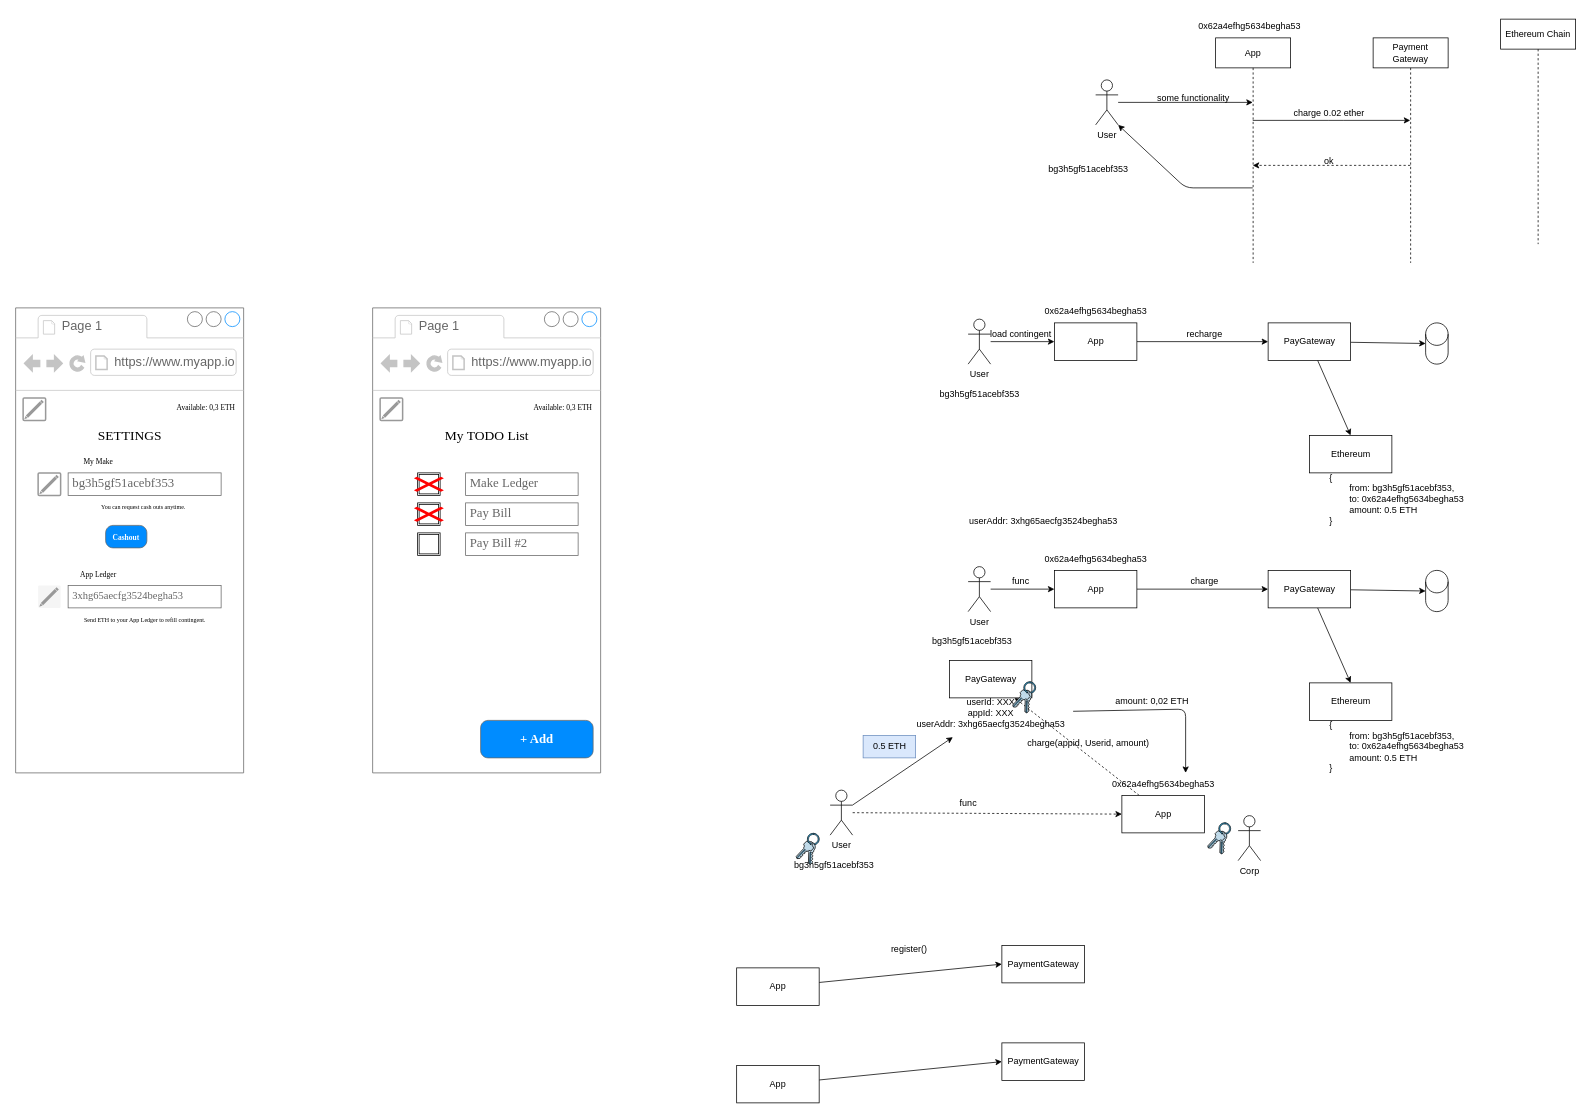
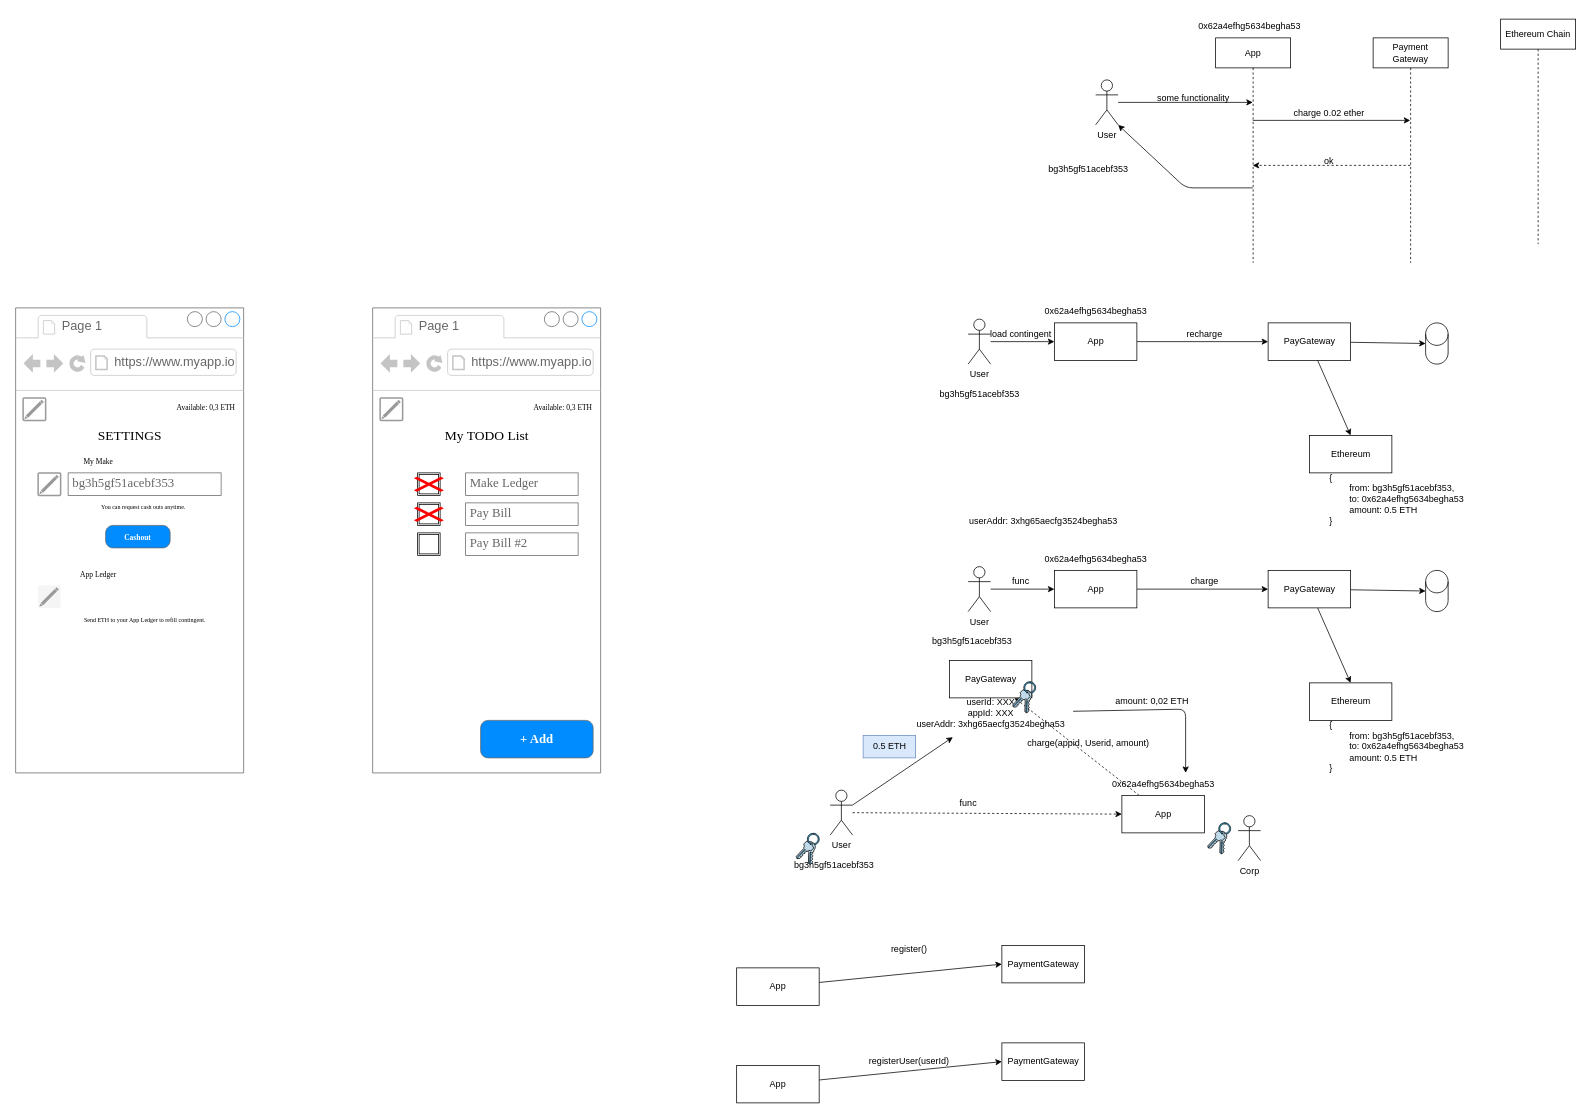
- <mxCell id="84" value="&lt;font style=&quot;font-size: 10px;&quot;&gt;Cashout&lt;/font&gt;" style="strokeWidth=1;shadow=0;dashed=0;align=center;html=1;shape=mxgraph.mockup.buttons.button;strokeColor=#666666;fontColor=#ffffff;mainText=;buttonStyle=round;fontSize=17;fontStyle=1;fillColor=#008cff;whiteSpace=wrap;fontFamily=Verdana;" parent="77" vertex="1"><mxGeometry x="120" y="290" width="55" height="30" as="geometry" /></mxCell>
+ <mxCell id="84" value="&lt;font style=&quot;font-size: 10px;&quot;&gt;Cashout&lt;/font&gt;" style="strokeWidth=1;shadow=0;dashed=0;align=center;html=1;shape=mxgraph.mockup.buttons.button;strokeColor=#666666;fontColor=#ffffff;mainText=;buttonStyle=round;fontSize=17;fontStyle=1;fillColor=#008cff;whiteSpace=wrap;fontFamily=Verdana;" parent="77" vertex="1"><mxGeometry x="120" y="290" width="86" height="30" as="geometry" /></mxCell>
- <mxCell id="82" value="&lt;font style=&quot;font-size: 14px;&quot;&gt;3xhg65aecfg3524begha53&lt;/font&gt;" style="strokeWidth=1;shadow=0;dashed=0;align=center;html=1;shape=mxgraph.mockup.text.textBox;fontColor=#666666;align=left;fontSize=17;spacingLeft=4;spacingTop=-3;strokeColor=#666666;mainText=;fontFamily=Verdana;" parent="77" vertex="1"><mxGeometry x="70" y="370" width="204" height="30" as="geometry" /></mxCell>
+ <mxCell id="99" value="registerUser(userId)" style="text;html=1;align=center;verticalAlign=middle;resizable=0;points=[];autosize=1;strokeColor=none;fillColor=none;" vertex="1" parent="1"><mxGeometry x="1146" y="1400" width="130" height="30" as="geometry" /></mxCell>
